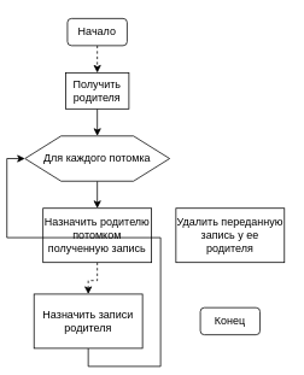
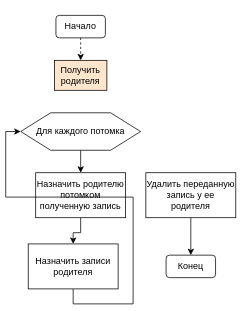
- <mxCell id="6" value="Получить родителя" style="rounded=0;whiteSpace=wrap;html=1;" vertex="1" parent="1"><mxGeometry x="65" y="80" width="70" height="40" as="geometry" /></mxCell>
+ <mxCell id="6" value="Получить родителя" style="rounded=0;whiteSpace=wrap;html=1;fillColor=#ffe6cc;" vertex="1" parent="1"><mxGeometry x="65" y="80" width="70" height="40" as="geometry" /></mxCell>
- <mxCell id="5" style="edgeStyle=orthogonalEdgeStyle;rounded=0;orthogonalLoop=1;jettySize=auto;html=1;exitX=0.5;exitY=1;exitDx=0;exitDy=0;entryX=0.5;entryY=0;entryDx=0;entryDy=0;" edge="1" parent="1" source="6" target="8"><mxGeometry relative="1" as="geometry" /></mxCell>
- <mxCell id="9" value="" style="edgeStyle=orthogonalEdgeStyle;rounded=0;orthogonalLoop=1;jettySize=auto;html=1;dashed=1;" edge="1" parent="1" source="10" target="12"><mxGeometry relative="1" as="geometry" /></mxCell>
+ <mxCell id="9" value="" style="edgeStyle=orthogonalEdgeStyle;rounded=0;orthogonalLoop=1;jettySize=auto;html=1;" edge="1" parent="1" source="10" target="12"><mxGeometry relative="1" as="geometry" /></mxCell>
+ <mxCell id="13" style="edgeStyle=orthogonalEdgeStyle;rounded=0;orthogonalLoop=1;jettySize=auto;html=1;exitX=0.5;exitY=1;exitDx=0;exitDy=0;entryX=0.5;entryY=0;entryDx=0;entryDy=0;" edge="1" parent="1" source="14" target="4"><mxGeometry relative="1" as="geometry" /></mxCell>
